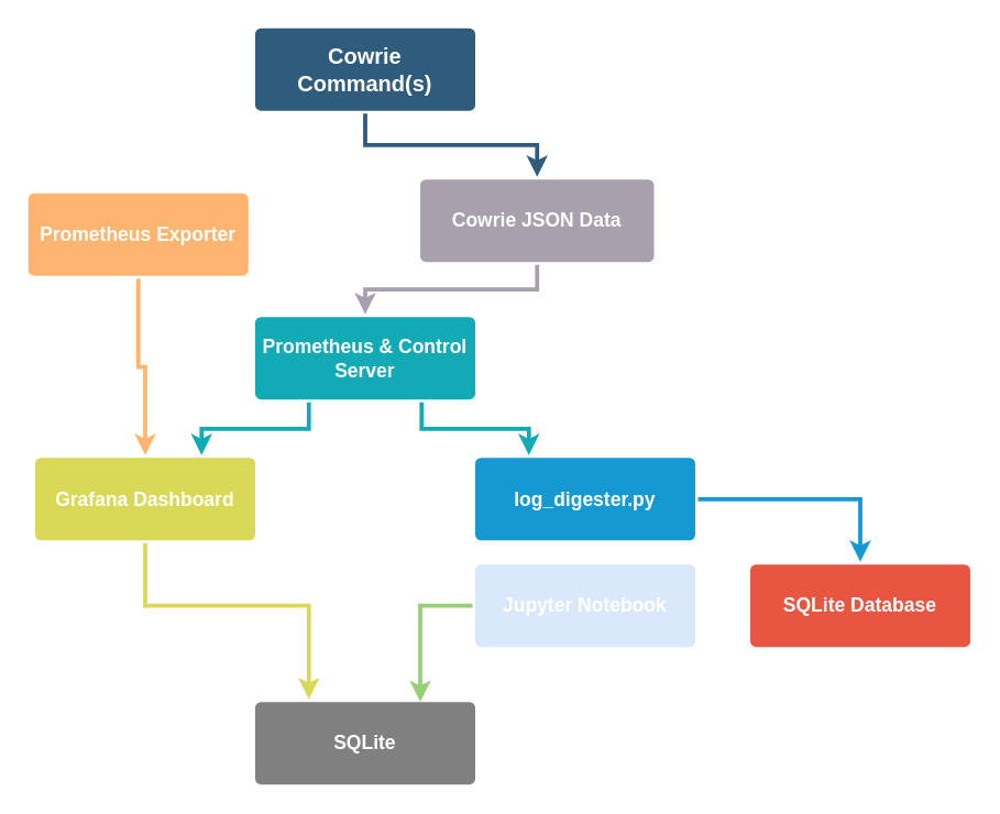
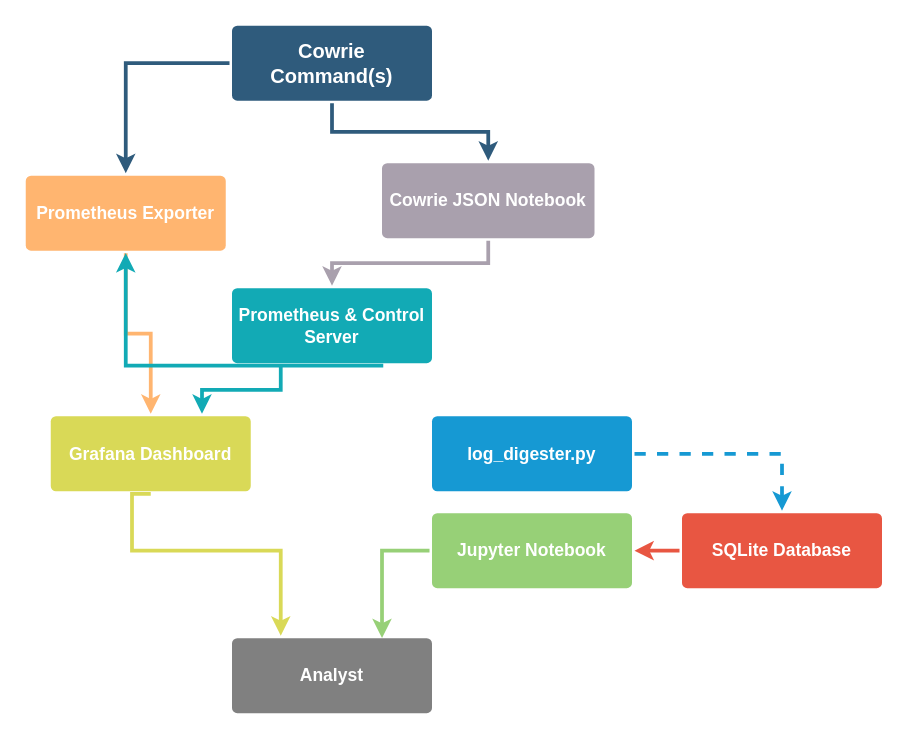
+ <mxCell id="2" style="edgeStyle=orthogonalEdgeStyle;rounded=0;orthogonalLoop=1;jettySize=auto;html=1;strokeColor=#2F5B7C;strokeWidth=3;fontColor=#FFFFFF;" edge="1" parent="1" source="4" target="12"><mxGeometry relative="1" as="geometry" /></mxCell>
- <mxCell id="17" value="Cowrie JSON Data" style="rounded=1;whiteSpace=wrap;html=1;shadow=0;labelBackgroundColor=none;strokeWidth=3;fontFamily=Helvetica;fontSize=14;align=center;spacing=5;fontStyle=1;arcSize=7;perimeterSpacing=2;fillColor=#A9A0AD;strokeColor=none;fontColor=#FFFFFF;" parent="1" vertex="1"><mxGeometry x="305" y="130" width="170" height="60" as="geometry" /></mxCell>
+ <mxCell id="17" value="Cowrie JSON Notebook" style="rounded=1;whiteSpace=wrap;html=1;shadow=0;labelBackgroundColor=none;strokeWidth=3;fontFamily=Helvetica;fontSize=14;align=center;spacing=5;fontStyle=1;arcSize=7;perimeterSpacing=2;fillColor=#A9A0AD;strokeColor=none;fontColor=#FFFFFF;" parent="1" vertex="1"><mxGeometry x="305" y="130" width="170" height="60" as="geometry" /></mxCell>
- <mxCell id="13" style="edgeStyle=orthogonalEdgeStyle;rounded=0;orthogonalLoop=1;jettySize=auto;html=1;entryX=0.25;entryY=0;entryDx=0;entryDy=0;strokeColor=#12AAB5;strokeWidth=3;fontColor=#FFFFFF;exitX=0.75;exitY=1;exitDx=0;exitDy=0;" edge="1" parent="1" source="15" target="10"><mxGeometry relative="1" as="geometry" /></mxCell>
+ <mxCell id="13" style="edgeStyle=orthogonalEdgeStyle;rounded=0;orthogonalLoop=1;jettySize=auto;html=1;strokeColor=#12AAB5;strokeWidth=3;fontColor=#FFFFFF;exitX=0.75;exitY=1;exitDx=0;exitDy=0;" edge="1" parent="1" source="15" target="12"><mxGeometry relative="1" as="geometry" /></mxCell>
- <mxCell id="19" value="Grafana Dashboard" style="rounded=1;whiteSpace=wrap;html=1;shadow=0;labelBackgroundColor=none;strokeColor=none;strokeWidth=3;fillColor=#D9D957;fontFamily=Helvetica;fontSize=14;align=center;spacing=5;fontStyle=1;arcSize=7;perimeterSpacing=2;fontColor=#FFFFFF;" vertex="1" parent="1"><mxGeometry x="25" y="332.5" width="160" height="60" as="geometry" /></mxCell>
+ <mxCell id="19" value="Grafana Dashboard" style="rounded=1;whiteSpace=wrap;html=1;shadow=0;labelBackgroundColor=none;strokeColor=none;strokeWidth=3;fillColor=#D9D957;fontFamily=Helvetica;fontSize=14;align=center;spacing=5;fontStyle=1;arcSize=7;perimeterSpacing=2;fontColor=#FFFFFF;" vertex="1" parent="1"><mxGeometry x="40" y="332.5" width="160" height="60" as="geometry" /></mxCell>
- <mxCell id="9" style="edgeStyle=orthogonalEdgeStyle;rounded=0;orthogonalLoop=1;jettySize=auto;html=1;strokeColor=#1699D3;strokeWidth=3;fontColor=#FFFFFF;" edge="1" parent="1" source="10" target="6"><mxGeometry relative="1" as="geometry" /></mxCell>
+ <mxCell id="9" style="edgeStyle=orthogonalEdgeStyle;rounded=0;orthogonalLoop=1;jettySize=auto;html=1;strokeColor=#1699D3;strokeWidth=3;fontColor=#FFFFFF;dashed=1;" edge="1" parent="1" source="10" target="6"><mxGeometry relative="1" as="geometry" /></mxCell>
- <mxCell id="8" value="&lt;b&gt;Jupyter Notebook&lt;br&gt;&lt;/b&gt;" style="rounded=1;whiteSpace=wrap;html=1;shadow=0;labelBackgroundColor=none;strokeColor=none;strokeWidth=3;fillColor=#dae8fc;fontFamily=Helvetica;fontSize=14;fontColor=#FFFFFF;align=center;spacing=5;fontStyle=0;arcSize=7;perimeterSpacing=2;" parent="1" vertex="1"><mxGeometry x="345" y="410" width="160" height="60" as="geometry" /></mxCell>
+ <mxCell id="8" value="&lt;b&gt;Jupyter Notebook&lt;br&gt;&lt;/b&gt;" style="rounded=1;whiteSpace=wrap;html=1;shadow=0;labelBackgroundColor=none;strokeColor=none;strokeWidth=3;fillColor=#97D077;fontFamily=Helvetica;fontSize=14;fontColor=#FFFFFF;align=center;spacing=5;fontStyle=0;arcSize=7;perimeterSpacing=2;" parent="1" vertex="1"><mxGeometry x="345" y="410" width="160" height="60" as="geometry" /></mxCell>
+ <mxCell id="5" value="" style="edgeStyle=none;rounded=1;jumpStyle=none;html=1;shadow=0;labelBackgroundColor=none;startArrow=none;startFill=0;jettySize=auto;orthogonalLoop=1;strokeColor=#E85642;strokeWidth=3;fontFamily=Helvetica;fontSize=14;fontColor=#FFFFFF;spacing=5;fontStyle=1;fillColor=#b0e3e6;" parent="1" source="6" target="8" edge="1"><mxGeometry relative="1" as="geometry" /></mxCell>
- <mxCell id="20" value="SQLite" style="rounded=1;whiteSpace=wrap;html=1;shadow=0;labelBackgroundColor=none;strokeColor=none;strokeWidth=3;fillColor=#808080;fontFamily=Helvetica;fontSize=14;fontColor=#FFFFFF;align=center;spacing=5;fontStyle=1;arcSize=7;perimeterSpacing=2;gradientColor=none;" vertex="1" parent="1"><mxGeometry x="185" y="510" width="160" height="60" as="geometry" /></mxCell>
+ <mxCell id="20" value="Analyst" style="rounded=1;whiteSpace=wrap;html=1;shadow=0;labelBackgroundColor=none;strokeColor=none;strokeWidth=3;fillColor=#808080;fontFamily=Helvetica;fontSize=14;fontColor=#FFFFFF;align=center;spacing=5;fontStyle=1;arcSize=7;perimeterSpacing=2;gradientColor=none;" vertex="1" parent="1"><mxGeometry x="185" y="510" width="160" height="60" as="geometry" /></mxCell>
